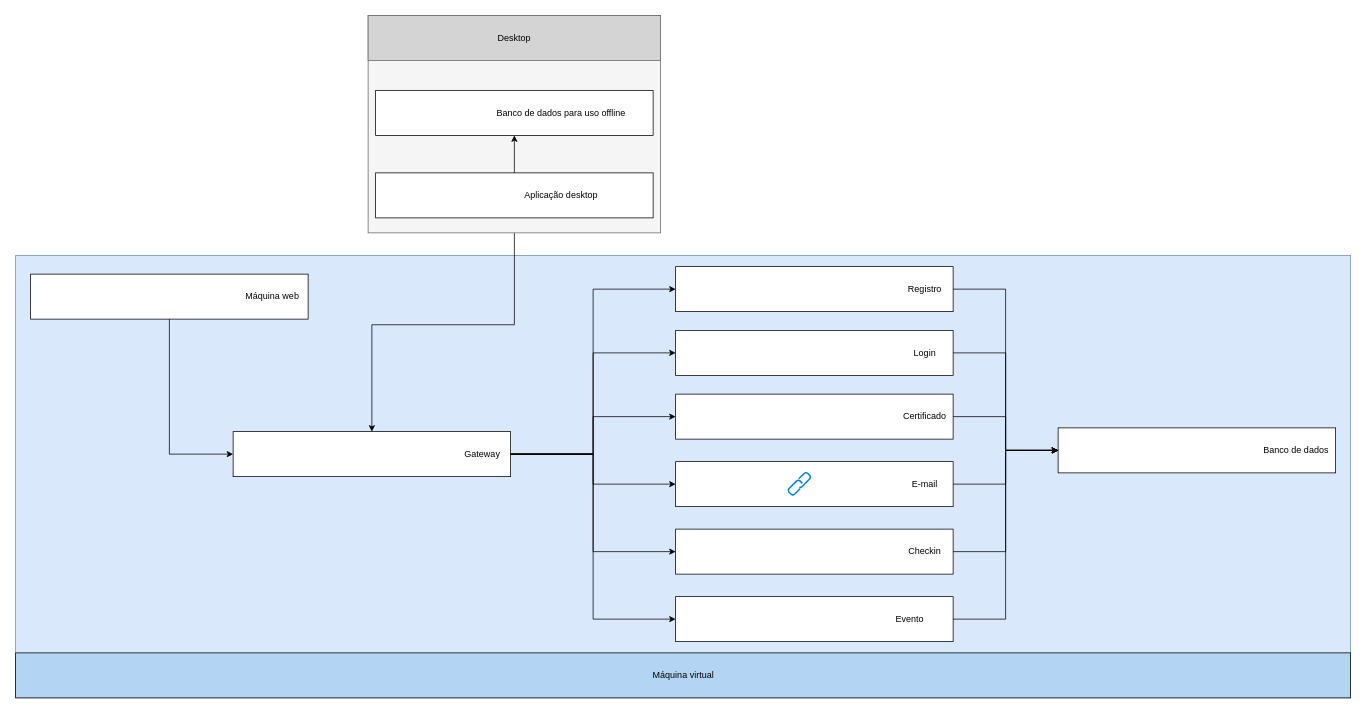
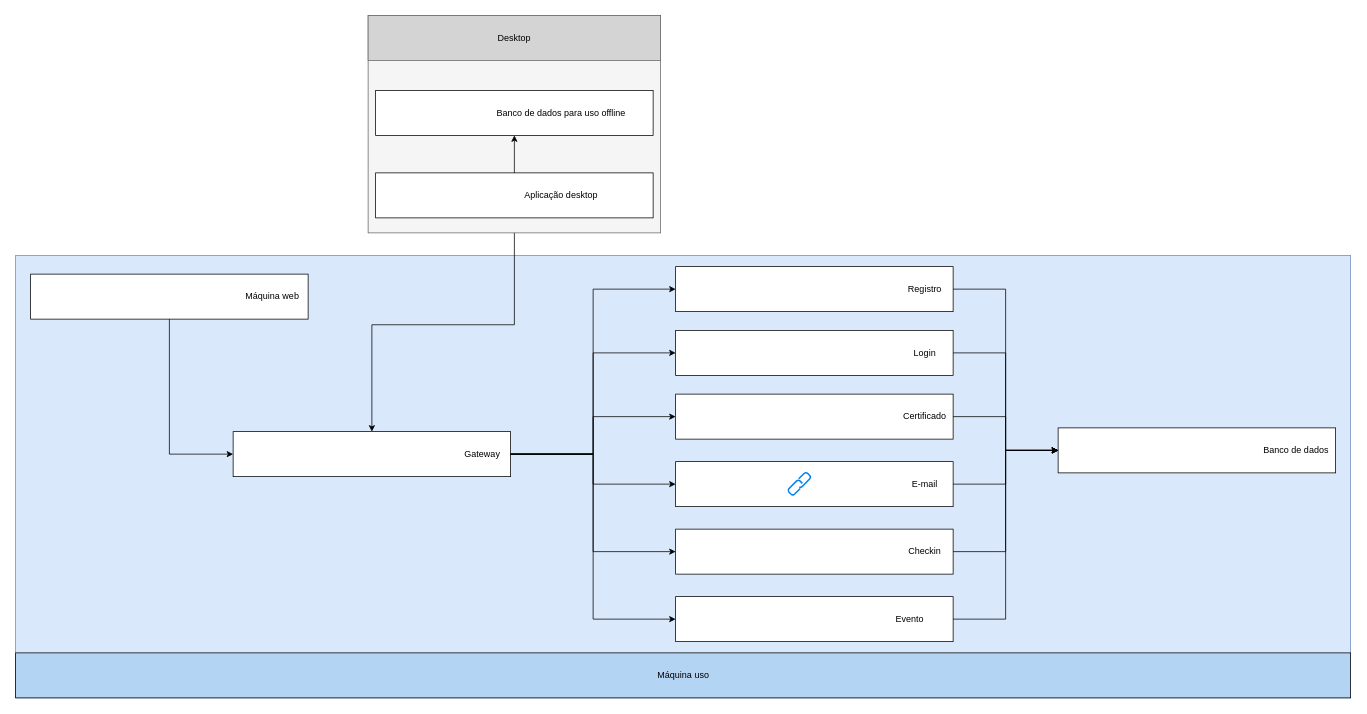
- <mxCell id="5" value="Máquina virtual" style="text;html=1;strokeColor=none;fillColor=none;align=center;verticalAlign=middle;whiteSpace=wrap;rounded=0;" vertex="1" parent="1"><mxGeometry x="867.5" y="885" width="85" height="30" as="geometry" /></mxCell>
+ <mxCell id="5" value="Máquina uso" style="text;html=1;strokeColor=none;fillColor=none;align=center;verticalAlign=middle;whiteSpace=wrap;rounded=0;" vertex="1" parent="1"><mxGeometry x="867.5" y="885" width="85" height="30" as="geometry" /></mxCell>
